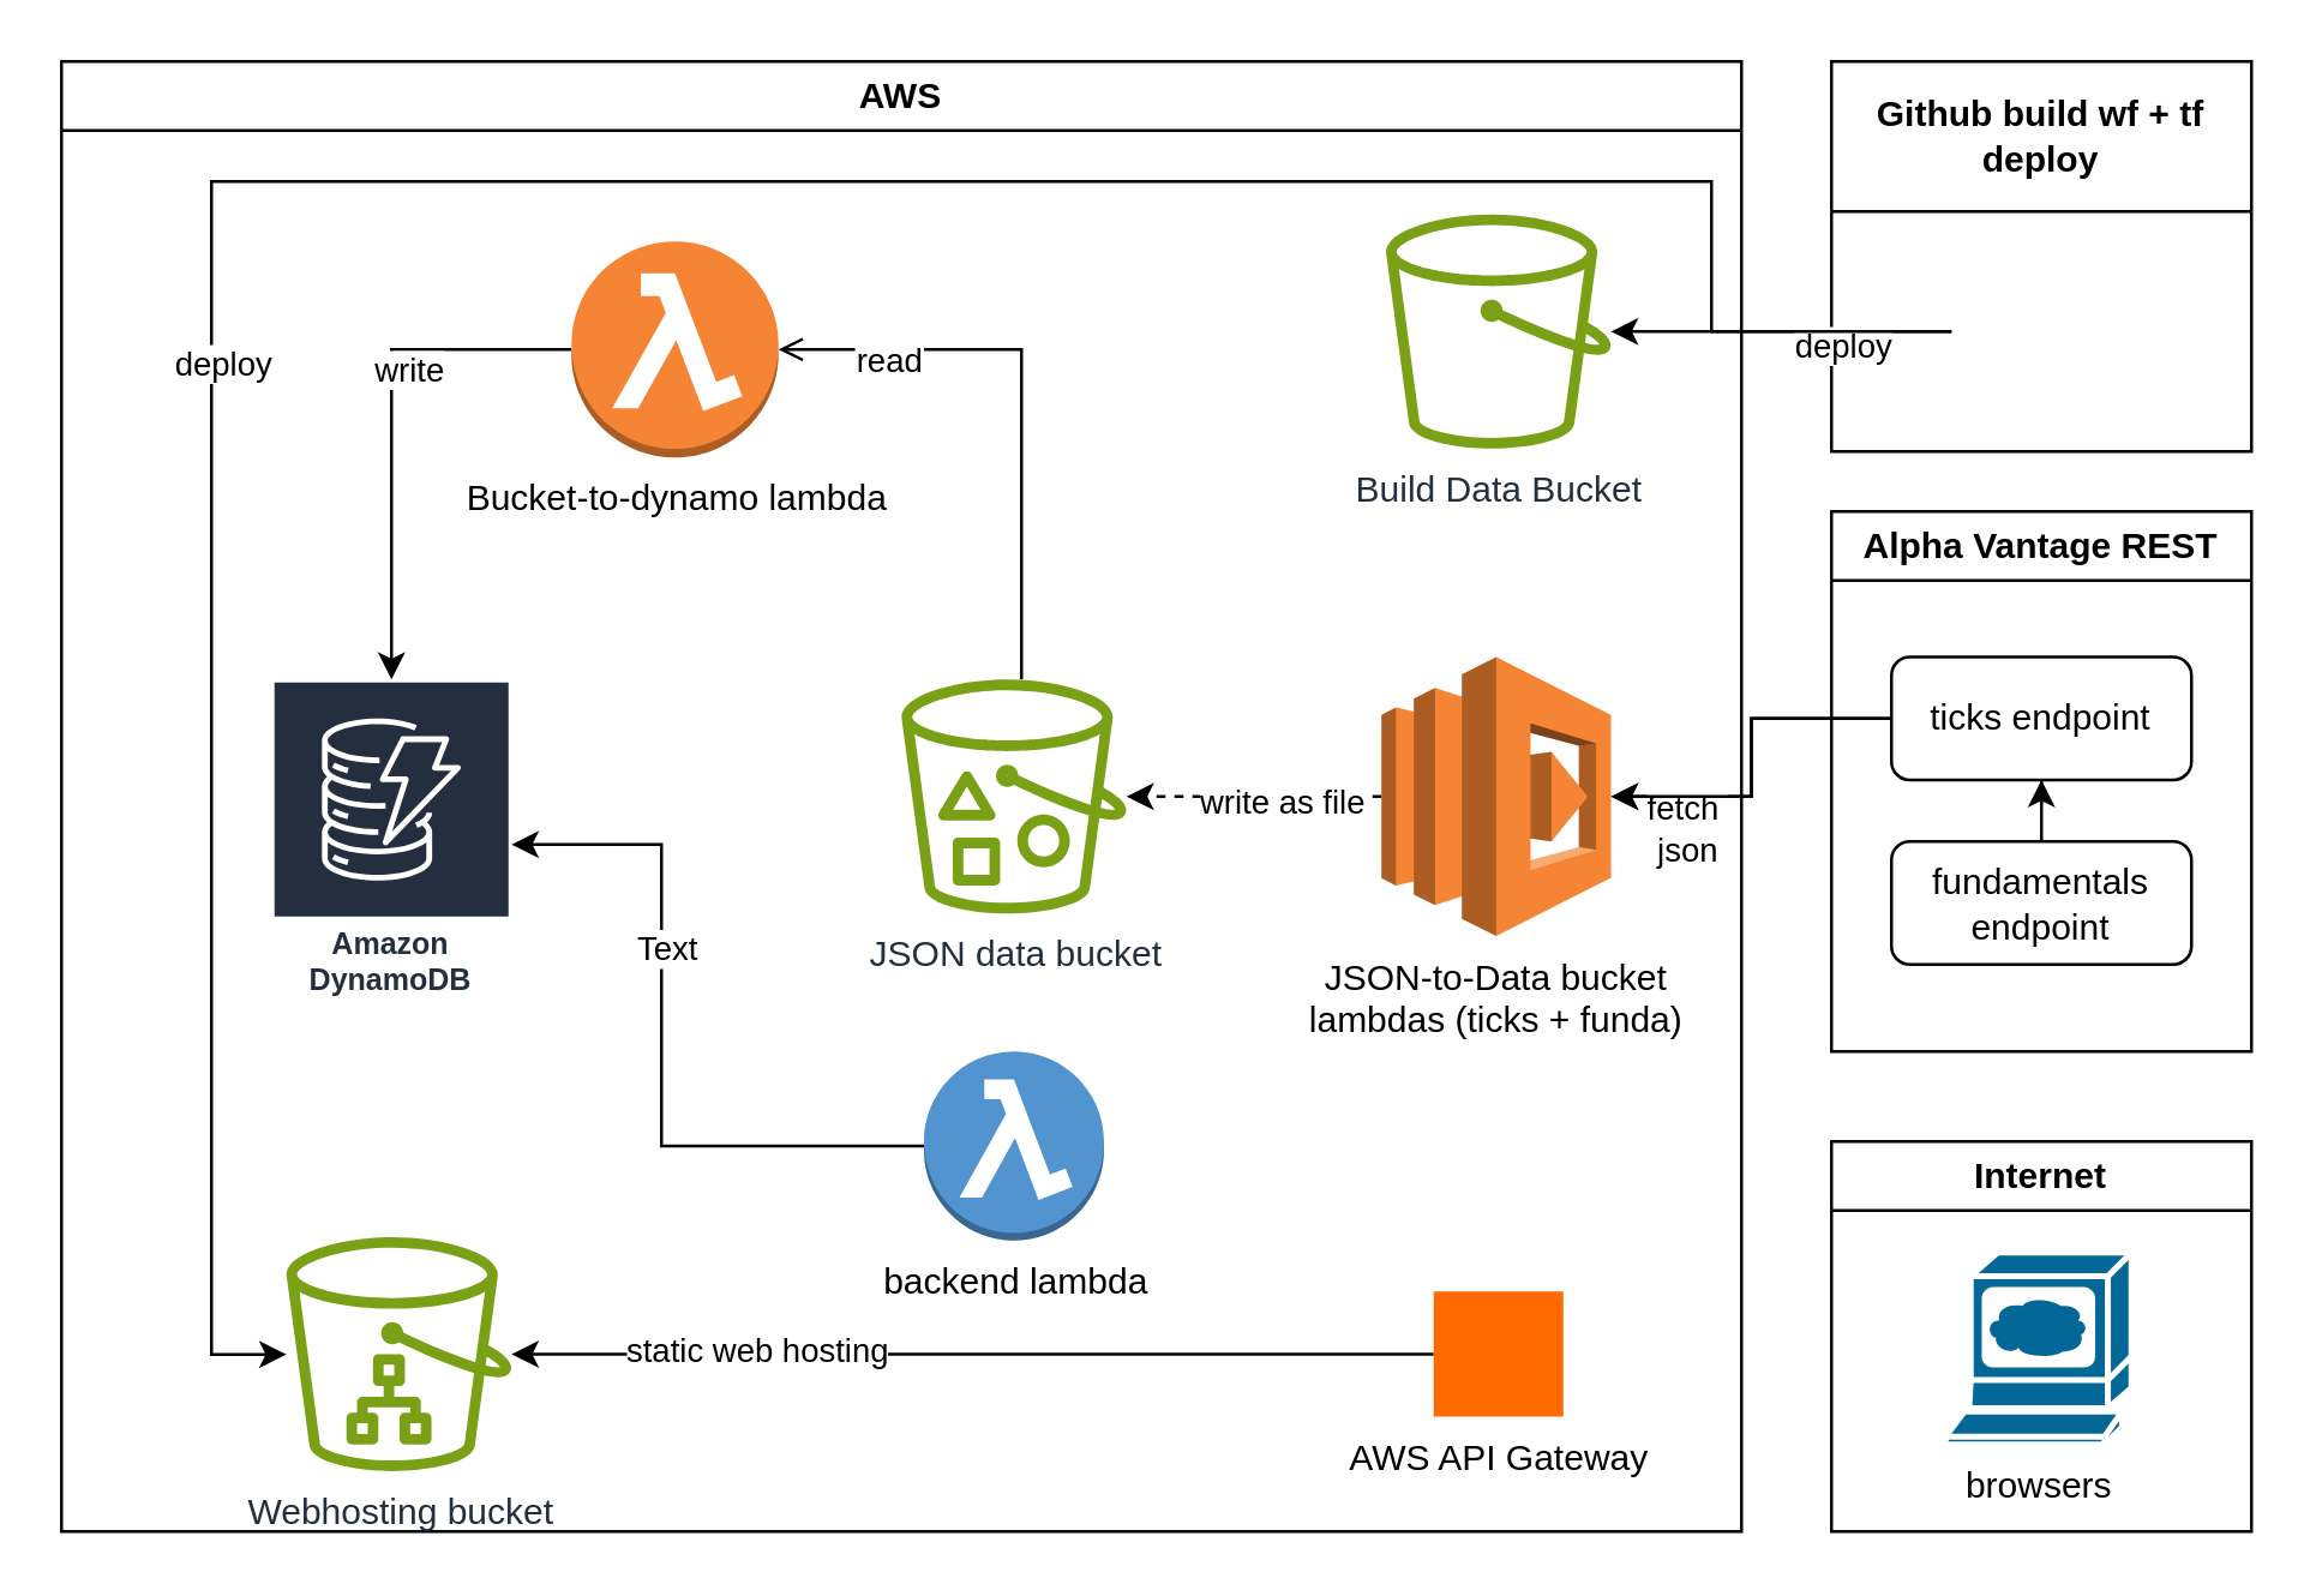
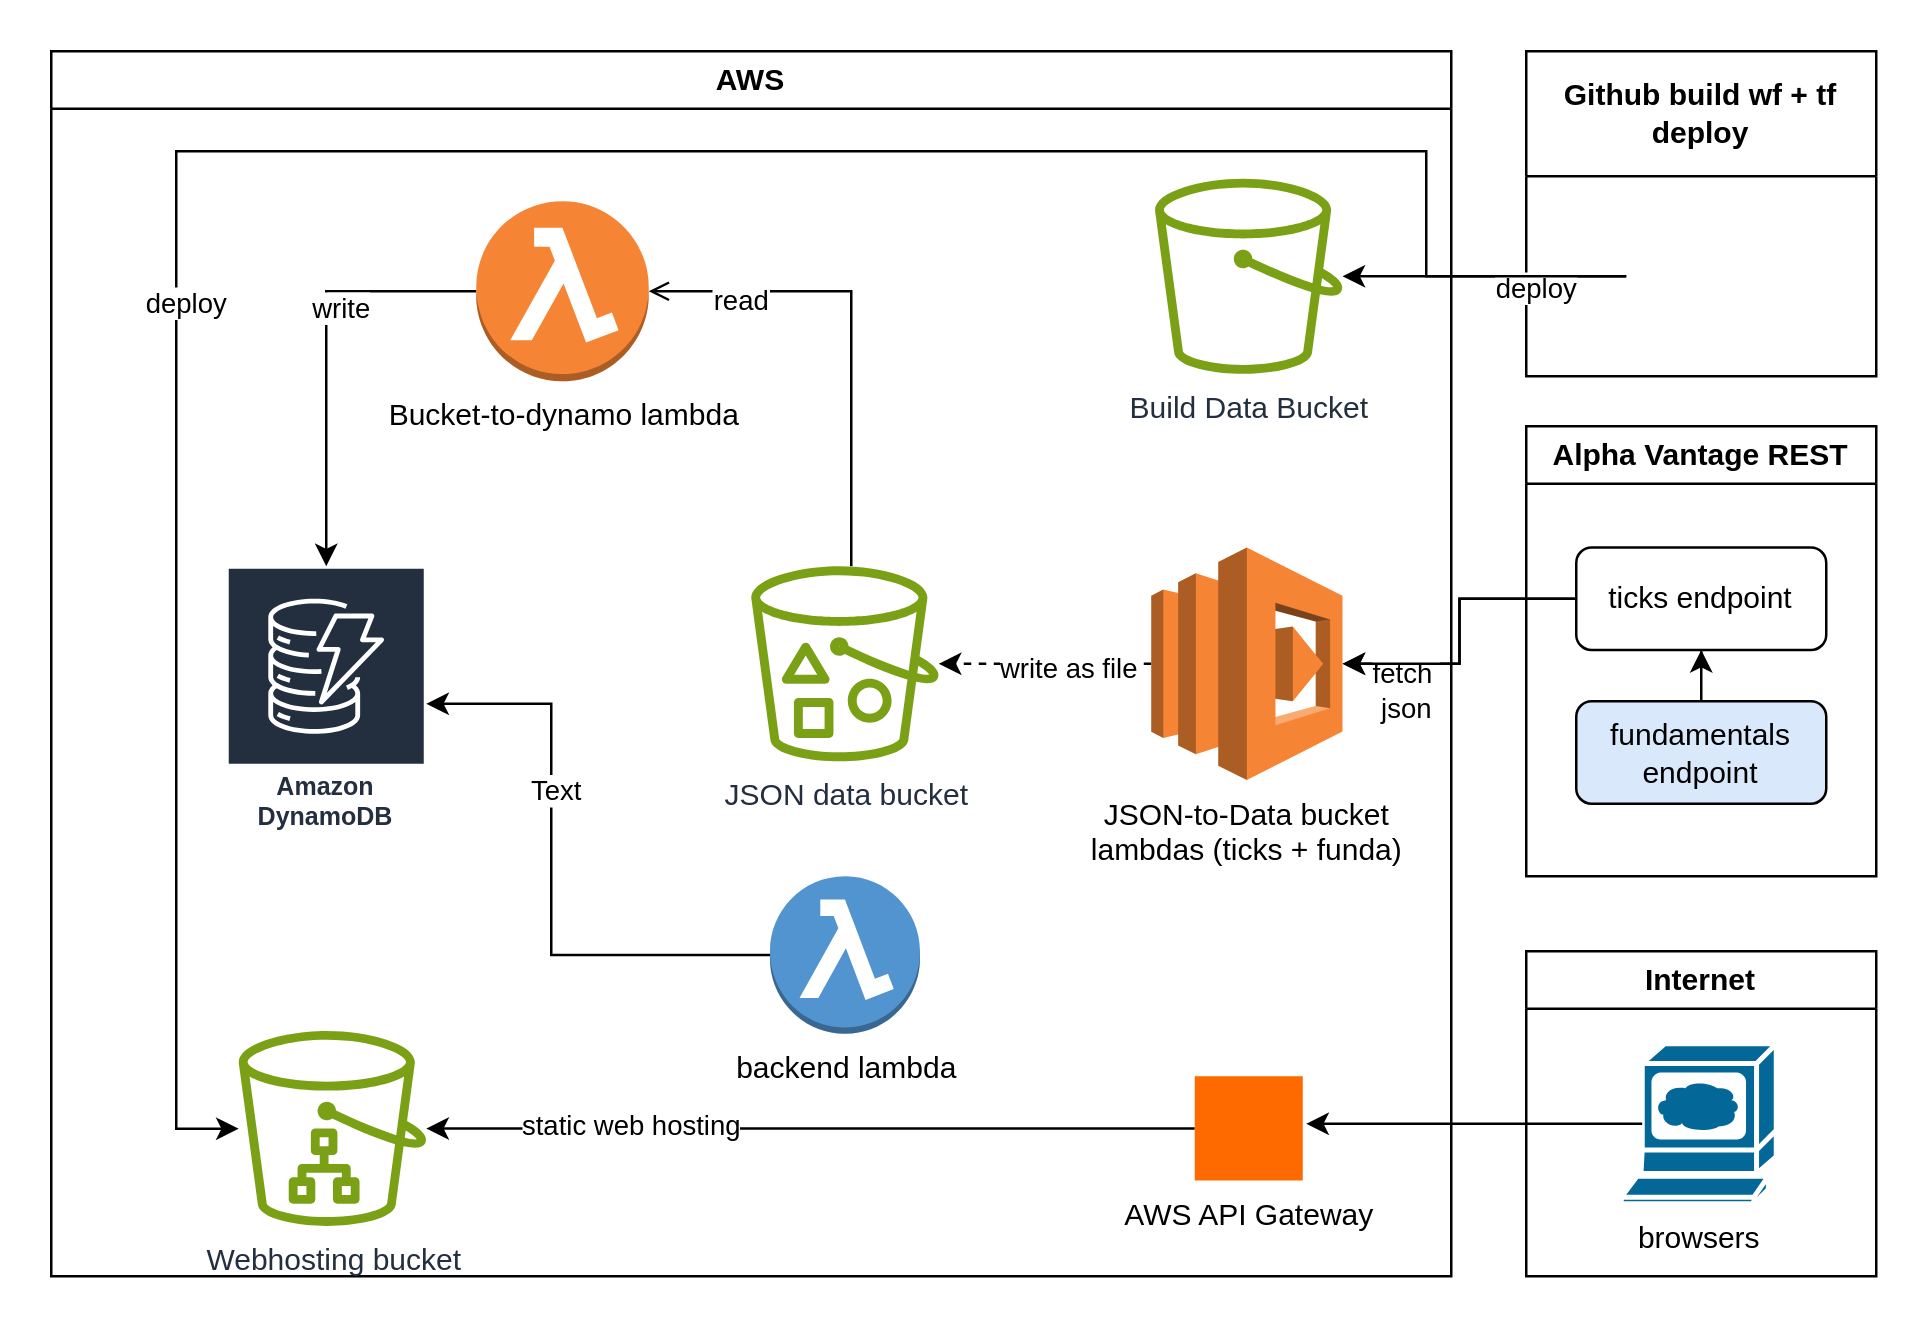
- <mxCell id="23" value="fundamentals endpoint" style="rounded=1;whiteSpace=wrap;html=1;" vertex="1" parent="21"><mxGeometry x="20" y="110" width="100" height="41" as="geometry" /></mxCell>
+ <mxCell id="23" value="fundamentals endpoint" style="rounded=1;whiteSpace=wrap;html=1;fillColor=#dae8fc;" vertex="1" parent="21"><mxGeometry x="20" y="110" width="100" height="41" as="geometry" /></mxCell>
+ <mxCell id="36" style="edgeStyle=orthogonalEdgeStyle;rounded=0;orthogonalLoop=1;jettySize=auto;html=1;exitX=0.135;exitY=0.5;exitDx=0;exitDy=0;exitPerimeter=0;entryX=1.032;entryY=0.456;entryDx=0;entryDy=0;entryPerimeter=0;" edge="1" parent="1" source="25" target="5"><mxGeometry relative="1" as="geometry"><mxPoint x="530" y="451" as="targetPoint" /></mxGeometry></mxCell>
